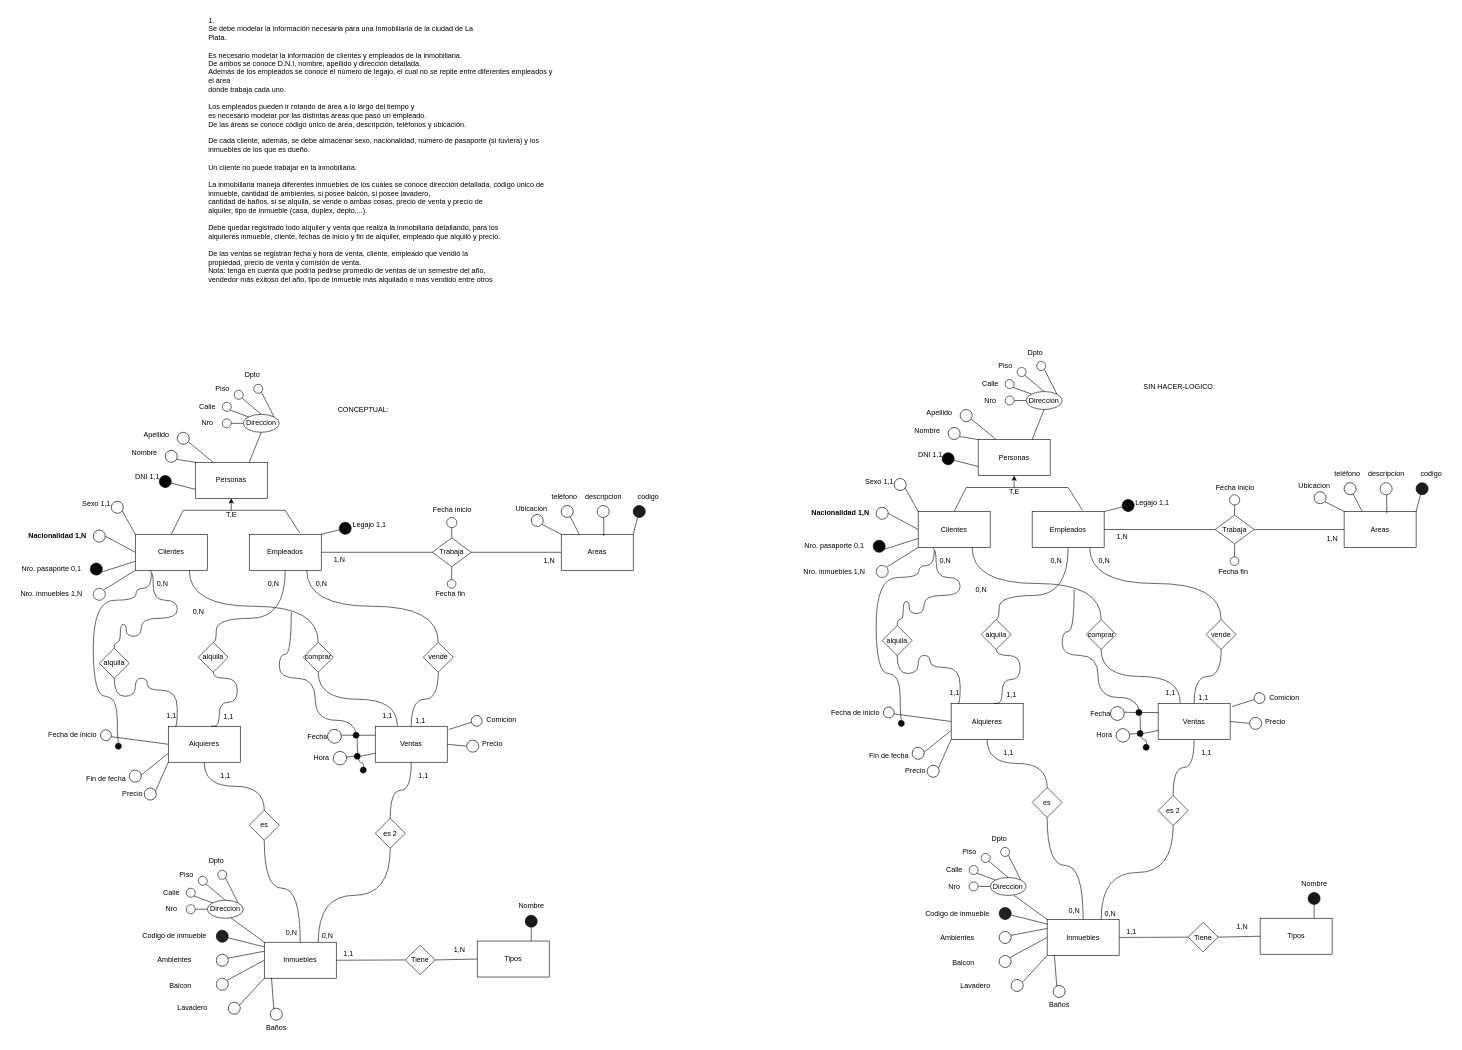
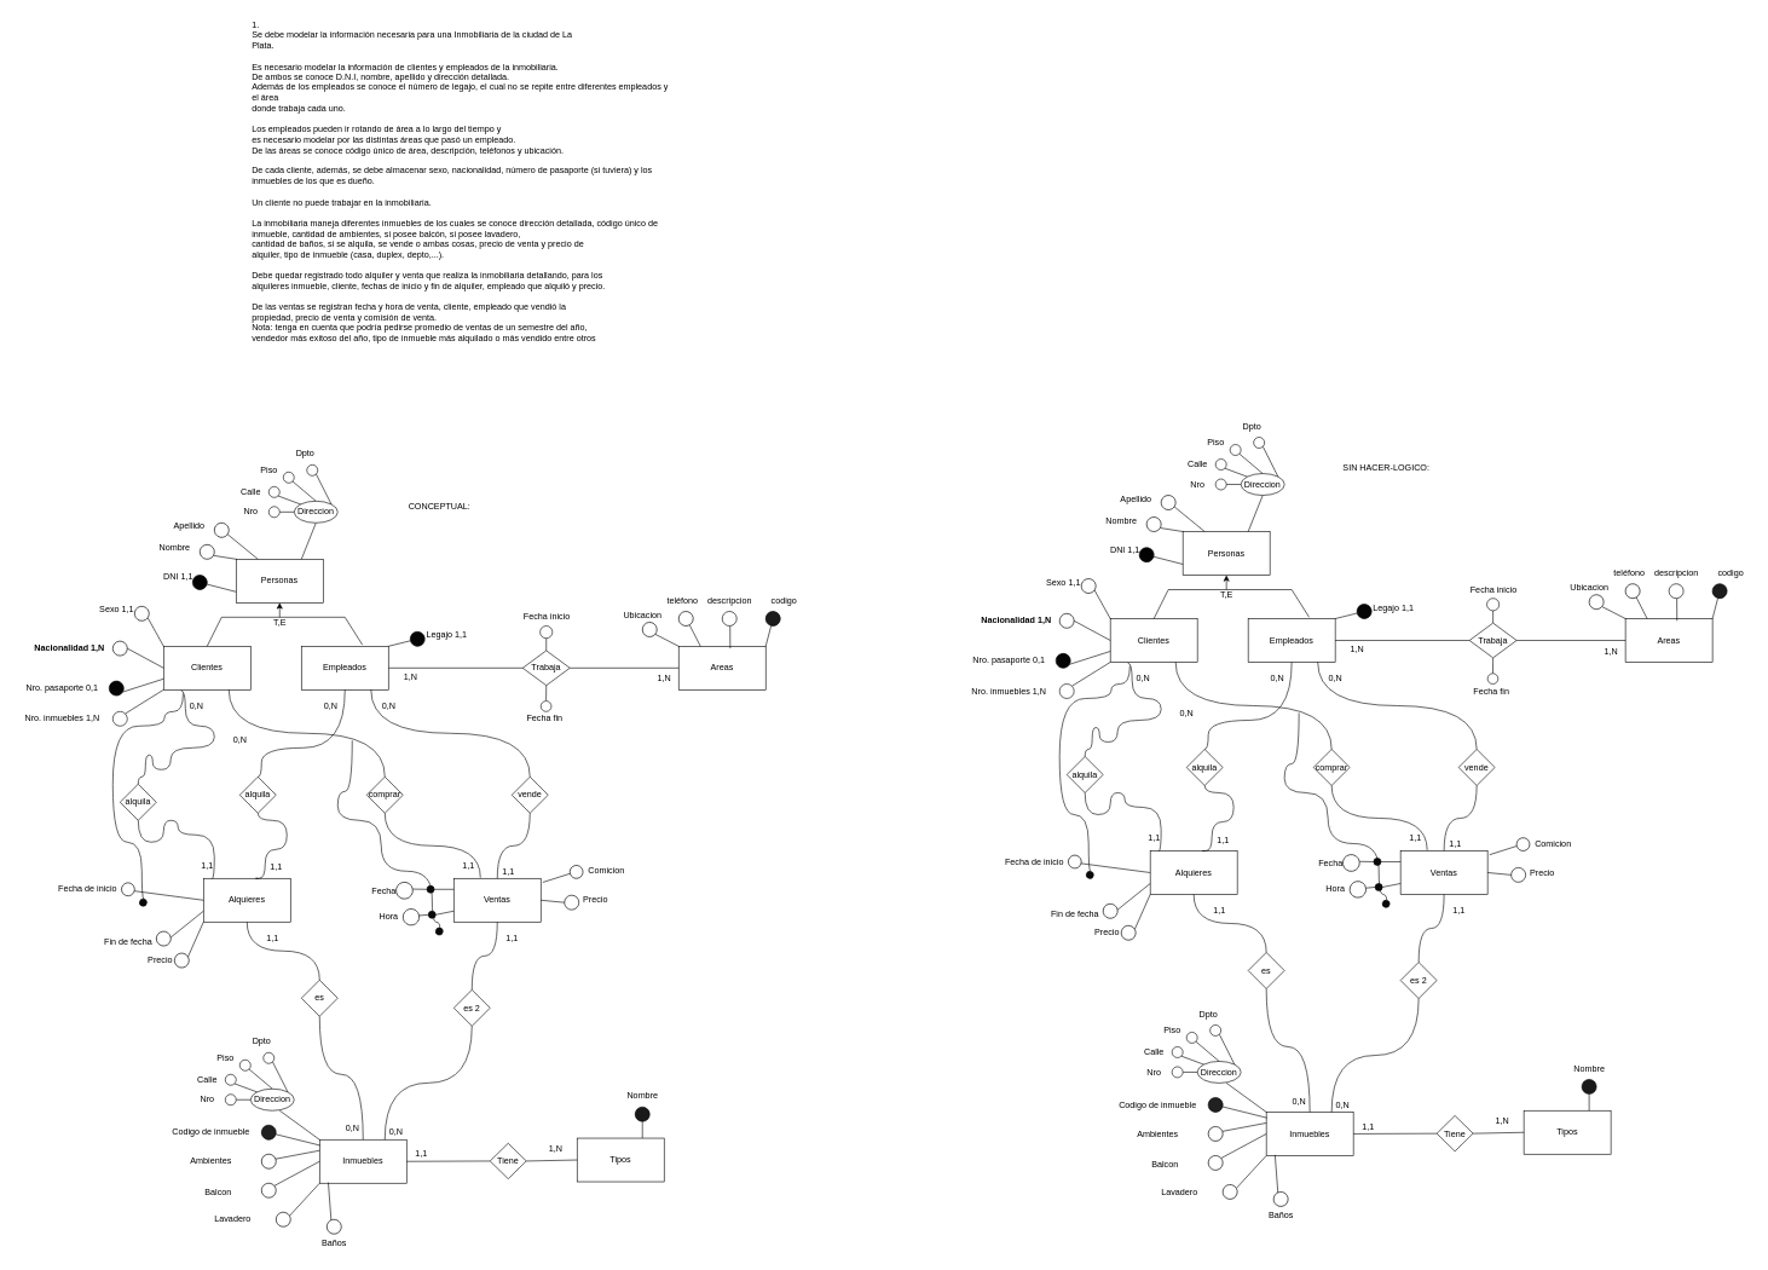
- <mxCell id="344" value="SIN HACER-LOGICO:" style="text;html=1;align=center;verticalAlign=middle;resizable=0;points=[];autosize=1;strokeColor=none;fillColor=none;" vertex="1" parent="1"><mxGeometry x="1895" y="630" width="140" height="30" as="geometry" /></mxCell>
+ <mxCell id="344" value="SIN HACER-LOGICO:" style="text;html=1;align=center;verticalAlign=middle;resizable=0;points=[];autosize=1;strokeColor=none;fillColor=none;" vertex="1" parent="1"><mxGeometry x="1840" y="630" width="140" height="30" as="geometry" /></mxCell>
- <mxCell id="173" value="CONCEPTUAL:" style="text;html=1;align=center;verticalAlign=middle;resizable=0;points=[];autosize=1;strokeColor=none;fillColor=none;" vertex="1" parent="1"><mxGeometry x="550" y="668" width="110" height="30" as="geometry" /></mxCell>
+ <mxCell id="173" value="CONCEPTUAL:" style="text;html=1;align=center;verticalAlign=middle;resizable=0;points=[];autosize=1;strokeColor=none;fillColor=none;" vertex="1" parent="1"><mxGeometry x="550" y="683" width="110" height="30" as="geometry" /></mxCell>
